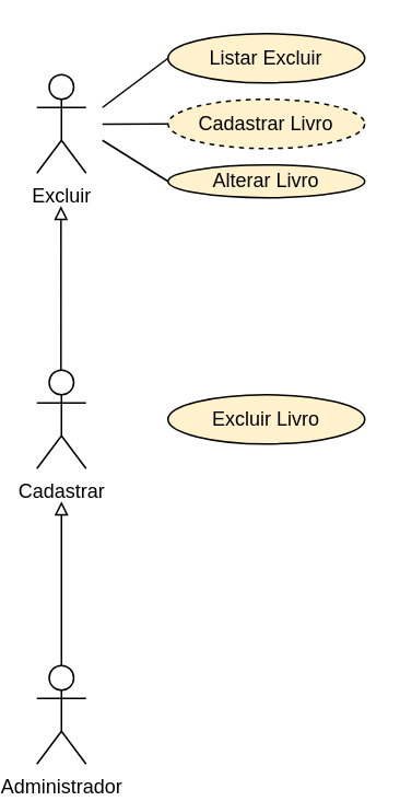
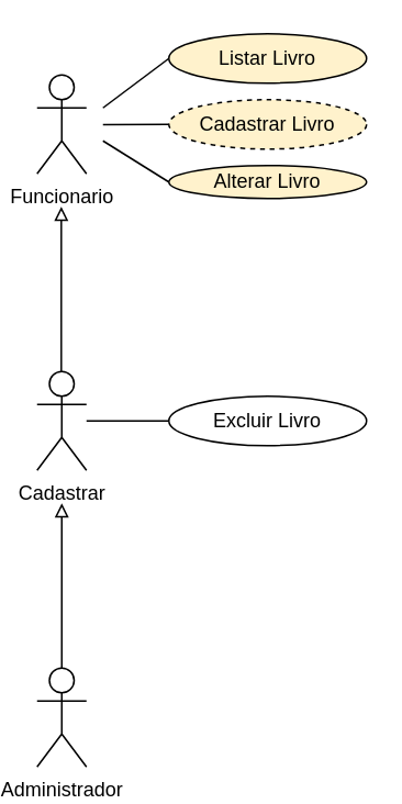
- <mxCell id="6" value="Listar Excluir" style="ellipse;whiteSpace=wrap;html=1;fillColor=#fff2cc;" vertex="1" parent="1"><mxGeometry x="100" y="20" width="120" height="30" as="geometry" /></mxCell>
+ <mxCell id="6" value="Listar Livro" style="ellipse;whiteSpace=wrap;html=1;fillColor=#fff2cc;" vertex="1" parent="1"><mxGeometry x="100" y="20" width="120" height="30" as="geometry" /></mxCell>
- <mxCell id="4" value="Excluir" style="shape=umlActor;verticalLabelPosition=bottom;verticalAlign=top;html=1;outlineConnect=0;" vertex="1" parent="1"><mxGeometry x="20" y="45" width="30" height="60" as="geometry" /></mxCell>
+ <mxCell id="4" value="Funcionario" style="shape=umlActor;verticalLabelPosition=bottom;verticalAlign=top;html=1;outlineConnect=0;" vertex="1" parent="1"><mxGeometry x="20" y="45" width="30" height="60" as="geometry" /></mxCell>
+ <mxCell id="13" style="edgeStyle=none;rounded=0;orthogonalLoop=1;jettySize=auto;html=1;endArrow=none;endFill=0;" edge="1" parent="1" source="14" target="11"><mxGeometry relative="1" as="geometry" /></mxCell>
- <mxCell id="14" value="Excluir Livro" style="ellipse;whiteSpace=wrap;html=1;fillColor=#fff2cc;" vertex="1" parent="1"><mxGeometry x="100" y="240" width="120" height="30" as="geometry" /></mxCell>
+ <mxCell id="14" value="Excluir Livro" style="ellipse;whiteSpace=wrap;html=1;fillColor=#ffffff;" vertex="1" parent="1"><mxGeometry x="100" y="240" width="120" height="30" as="geometry" /></mxCell>
